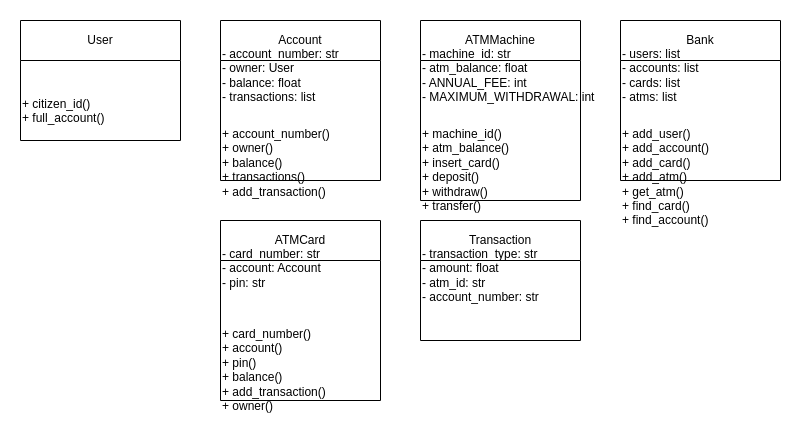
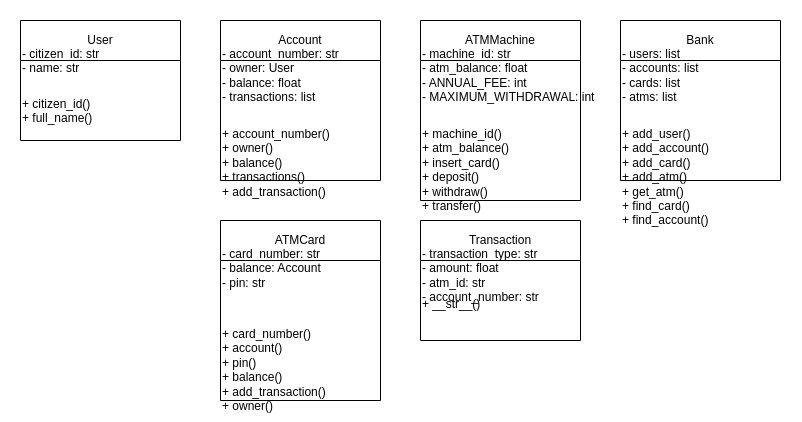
+ <mxCell id="3" value="- citizen_id: str&#10;- name: str" style="text;html=1;" vertex="1" parent="2"><mxGeometry x="0" y="20" width="160" height="50" as="geometry" /></mxCell>
- <mxCell id="4" value="+ citizen_id()&#10;+ full_account()" style="text;html=1;" vertex="1" parent="2"><mxGeometry x="0" y="70" width="160" height="50" as="geometry" /></mxCell>
+ <mxCell id="4" value="+ citizen_id()&#10;+ full_name()" style="text;html=1;" vertex="1" parent="2"><mxGeometry x="0" y="70" width="160" height="50" as="geometry" /></mxCell>
- <mxCell id="9" value="- card_number: str&#10;- account: Account&#10;- pin: str" style="text;html=1;" vertex="1" parent="8"><mxGeometry x="0" y="20" width="160" height="80" as="geometry" /></mxCell>
+ <mxCell id="9" value="- card_number: str&#10;- balance: Account&#10;- pin: str" style="text;html=1;" vertex="1" parent="8"><mxGeometry x="0" y="20" width="160" height="80" as="geometry" /></mxCell>
+ <mxCell id="16" value="+ __str__()" style="text;html=1;" vertex="1" parent="14"><mxGeometry x="0" y="70" width="160" height="30" as="geometry" /></mxCell>
